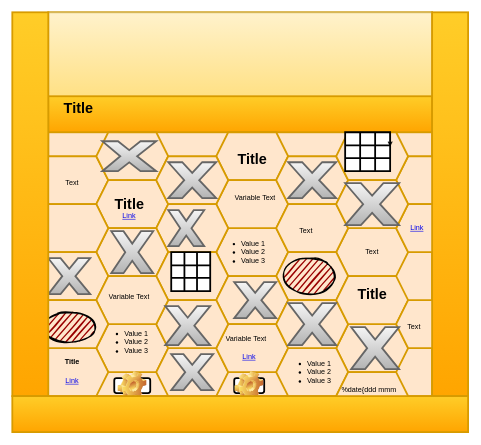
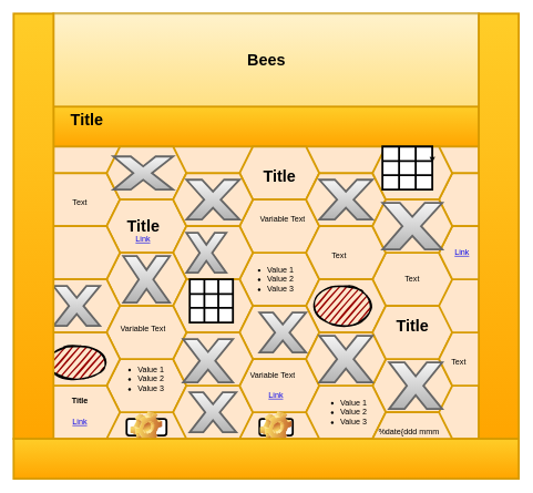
+ <mxCell id="54" value="Bees" style="text;strokeColor=none;fillColor=none;html=1;fontSize=24;fontStyle=1;verticalAlign=middle;align=center;" vertex="1" parent="1"><mxGeometry x="80" y="20" width="640" height="140" as="geometry" /></mxCell>
